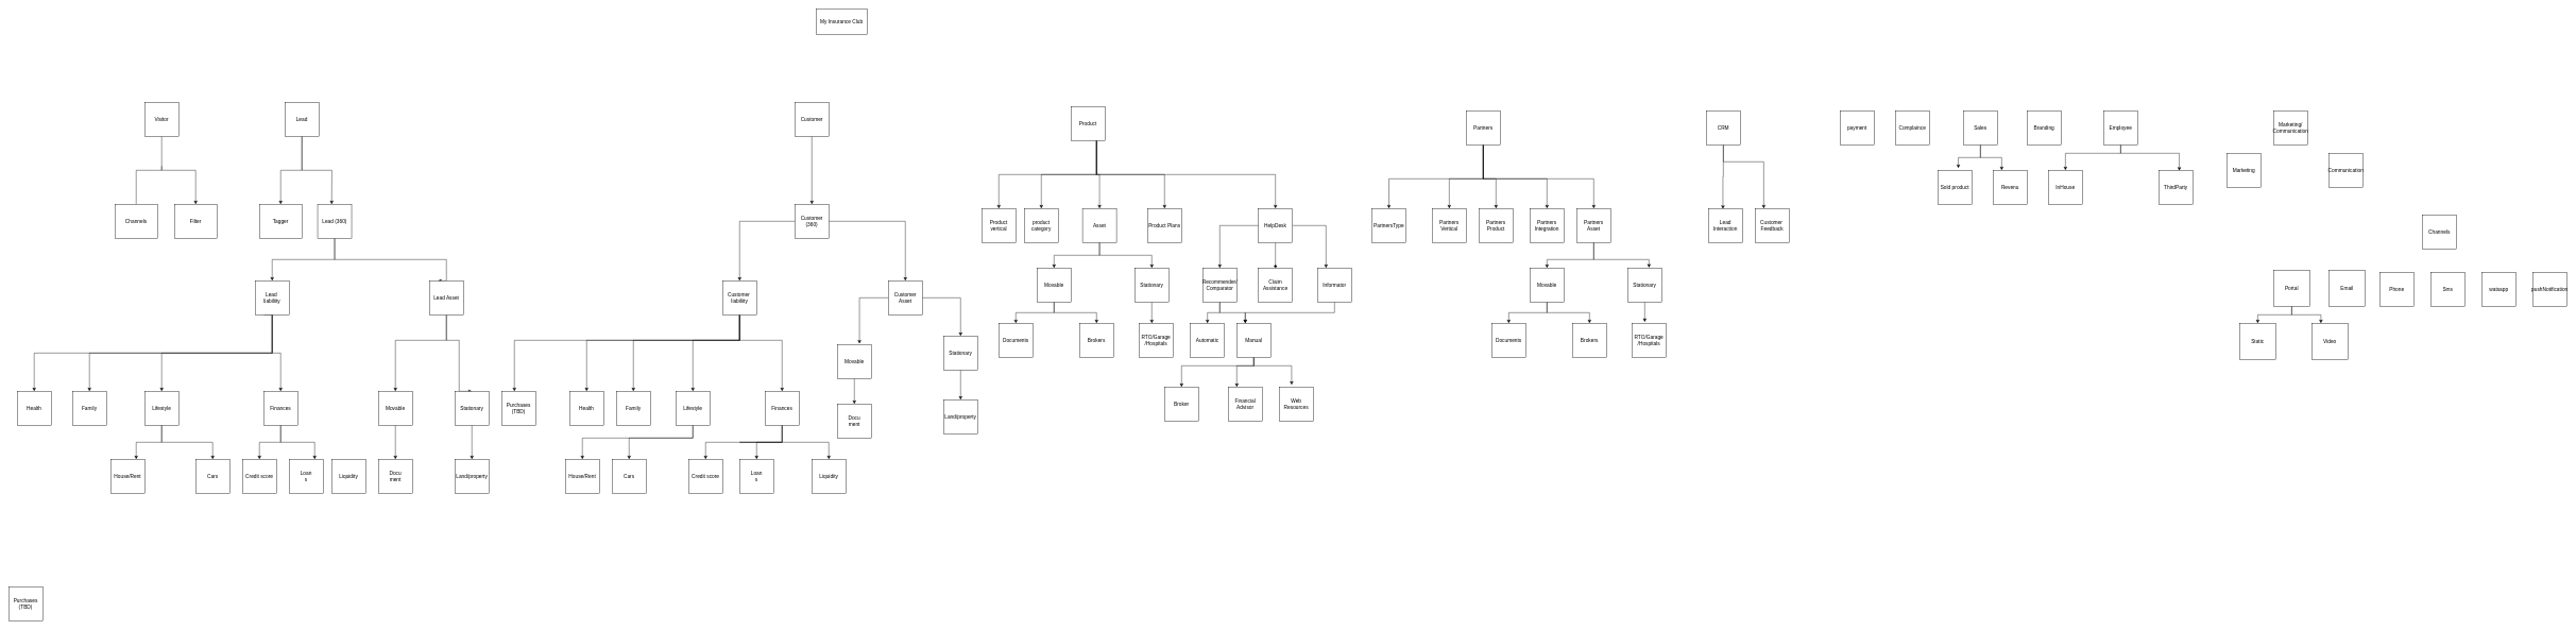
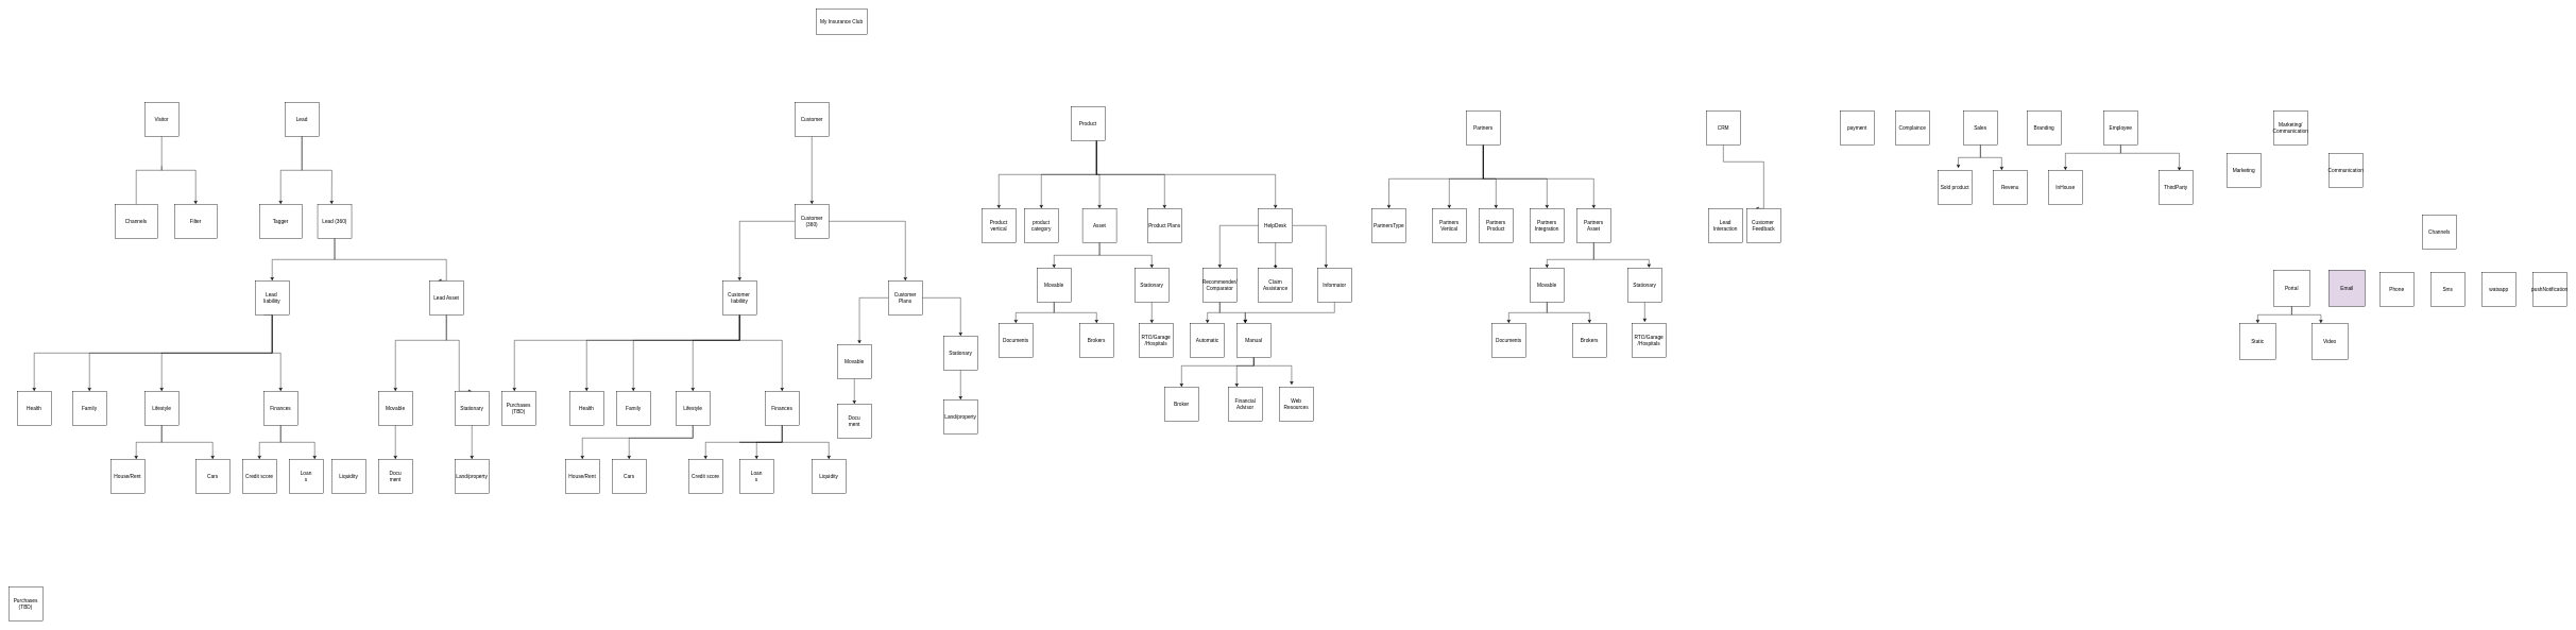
- <mxCell id="23" style="edgeStyle=orthogonalEdgeStyle;rounded=0;orthogonalLoop=1;jettySize=auto;html=1;exitX=0.5;exitY=1;exitDx=0;exitDy=0;entryX=0.425;entryY=0.013;entryDx=0;entryDy=0;entryPerimeter=0;" edge="1" parent="1" source="25" target="149"><mxGeometry relative="1" as="geometry" /></mxCell>
- <mxCell id="150" value="Customer&amp;nbsp;&lt;br&gt;Feedback" style="whiteSpace=wrap;html=1;aspect=fixed;" vertex="1" parent="1"><mxGeometry x="4130" y="490" width="80" height="80" as="geometry" /></mxCell>
+ <mxCell id="150" value="Customer&amp;nbsp;&lt;br&gt;Feedback" style="whiteSpace=wrap;html=1;aspect=fixed;" vertex="1" parent="1"><mxGeometry x="4110" y="490" width="80" height="80" as="geometry" /></mxCell>
- <mxCell id="159" value="Email" style="whiteSpace=wrap;html=1;aspect=fixed;" vertex="1" parent="1"><mxGeometry x="5480" y="635" width="85" height="85" as="geometry" /></mxCell>
+ <mxCell id="159" value="Email" style="whiteSpace=wrap;html=1;aspect=fixed;fillColor=#e1d5e7;" vertex="1" parent="1"><mxGeometry x="5480" y="635" width="85" height="85" as="geometry" /></mxCell>
- <mxCell id="76" value="Customer Asset" style="whiteSpace=wrap;html=1;aspect=fixed;" vertex="1" parent="1"><mxGeometry x="2090" y="660" width="80" height="80" as="geometry" /></mxCell>
+ <mxCell id="76" value="Customer Plans" style="whiteSpace=wrap;html=1;aspect=fixed;" vertex="1" parent="1"><mxGeometry x="2090" y="660" width="80" height="80" as="geometry" /></mxCell>
